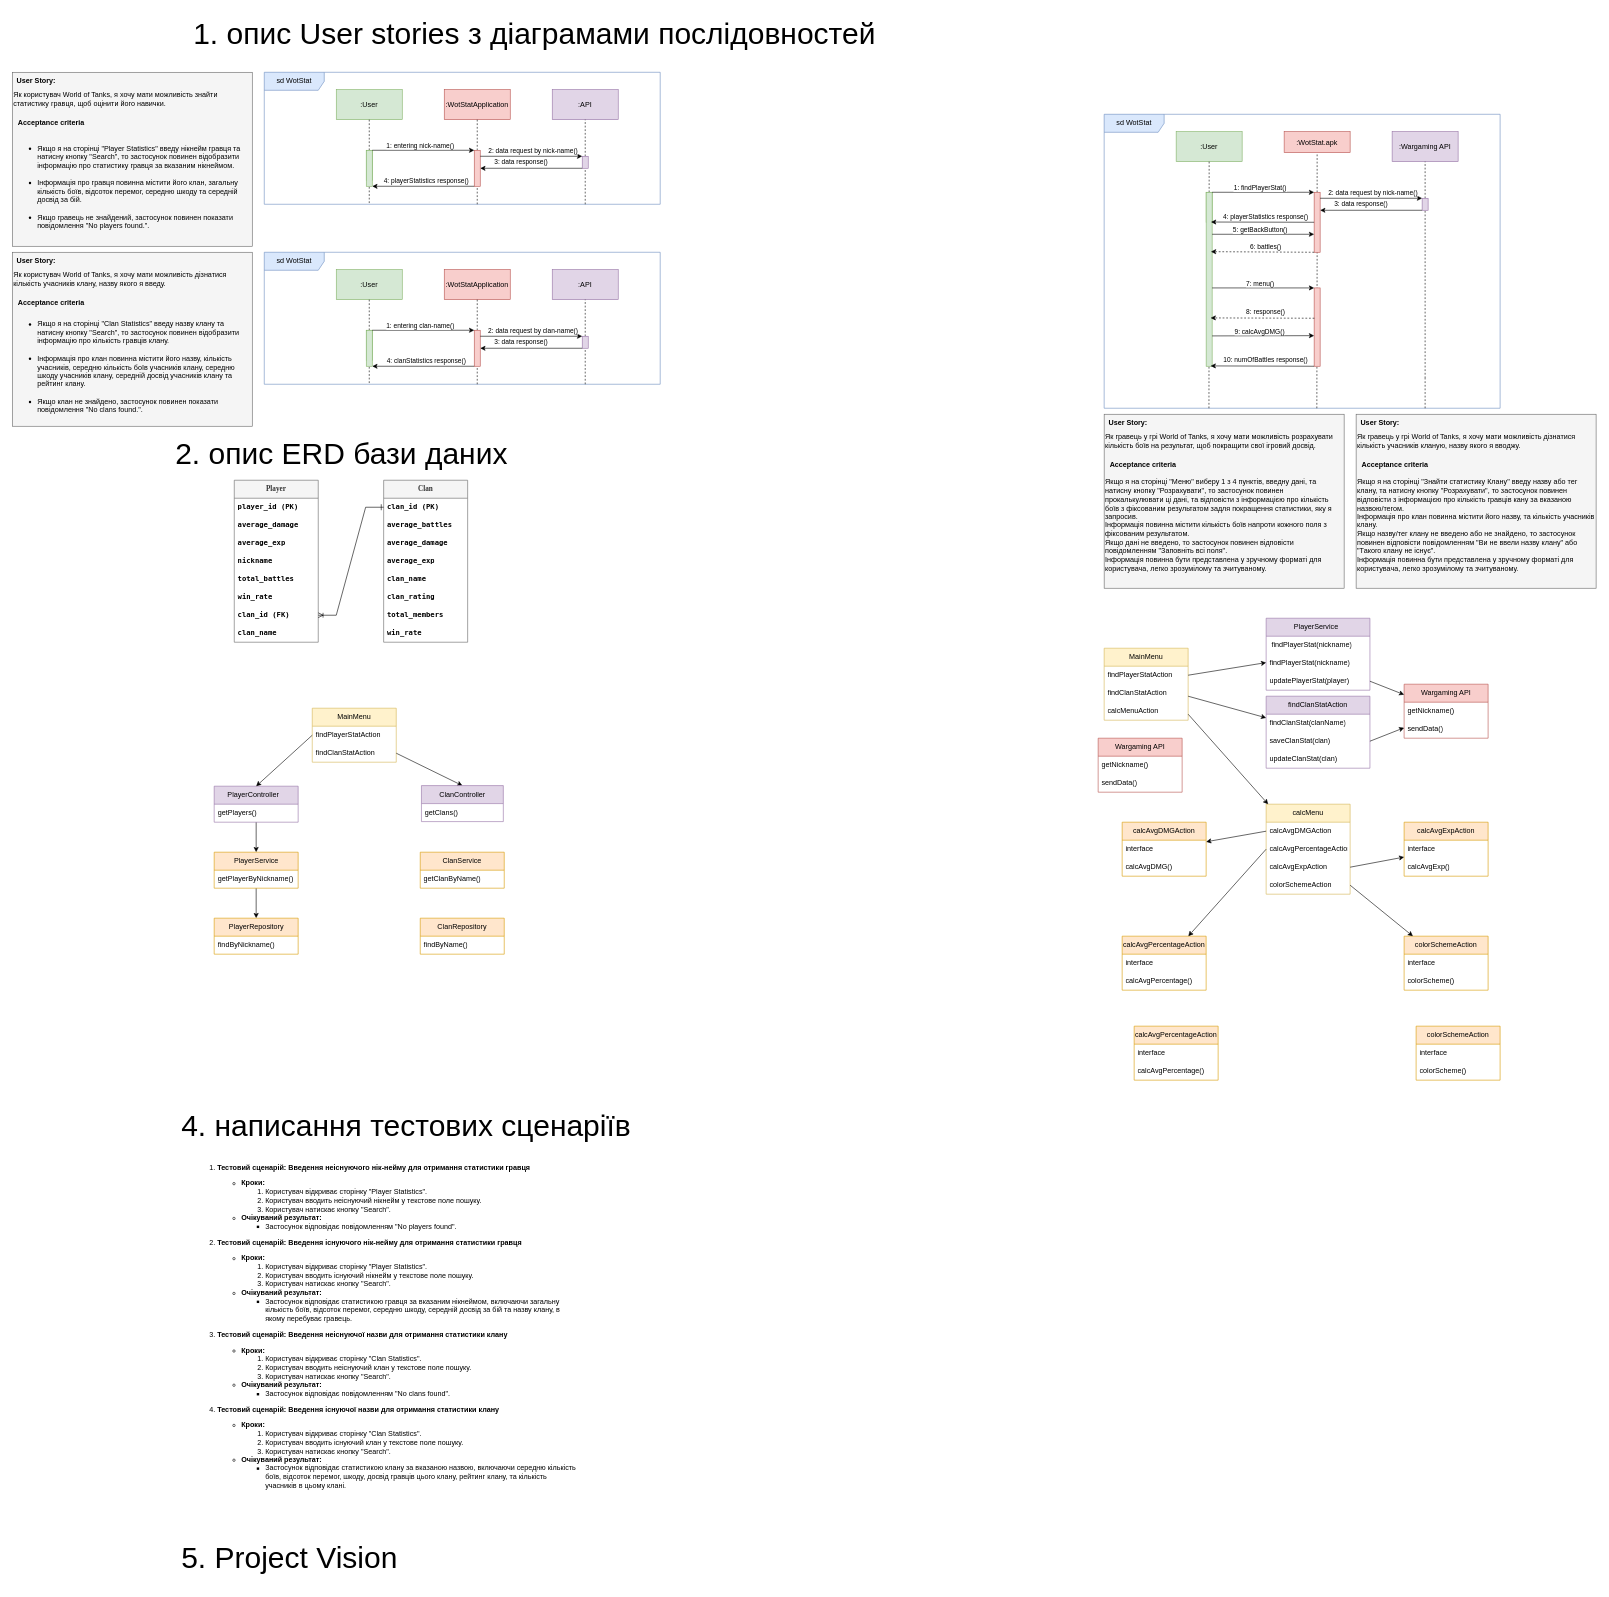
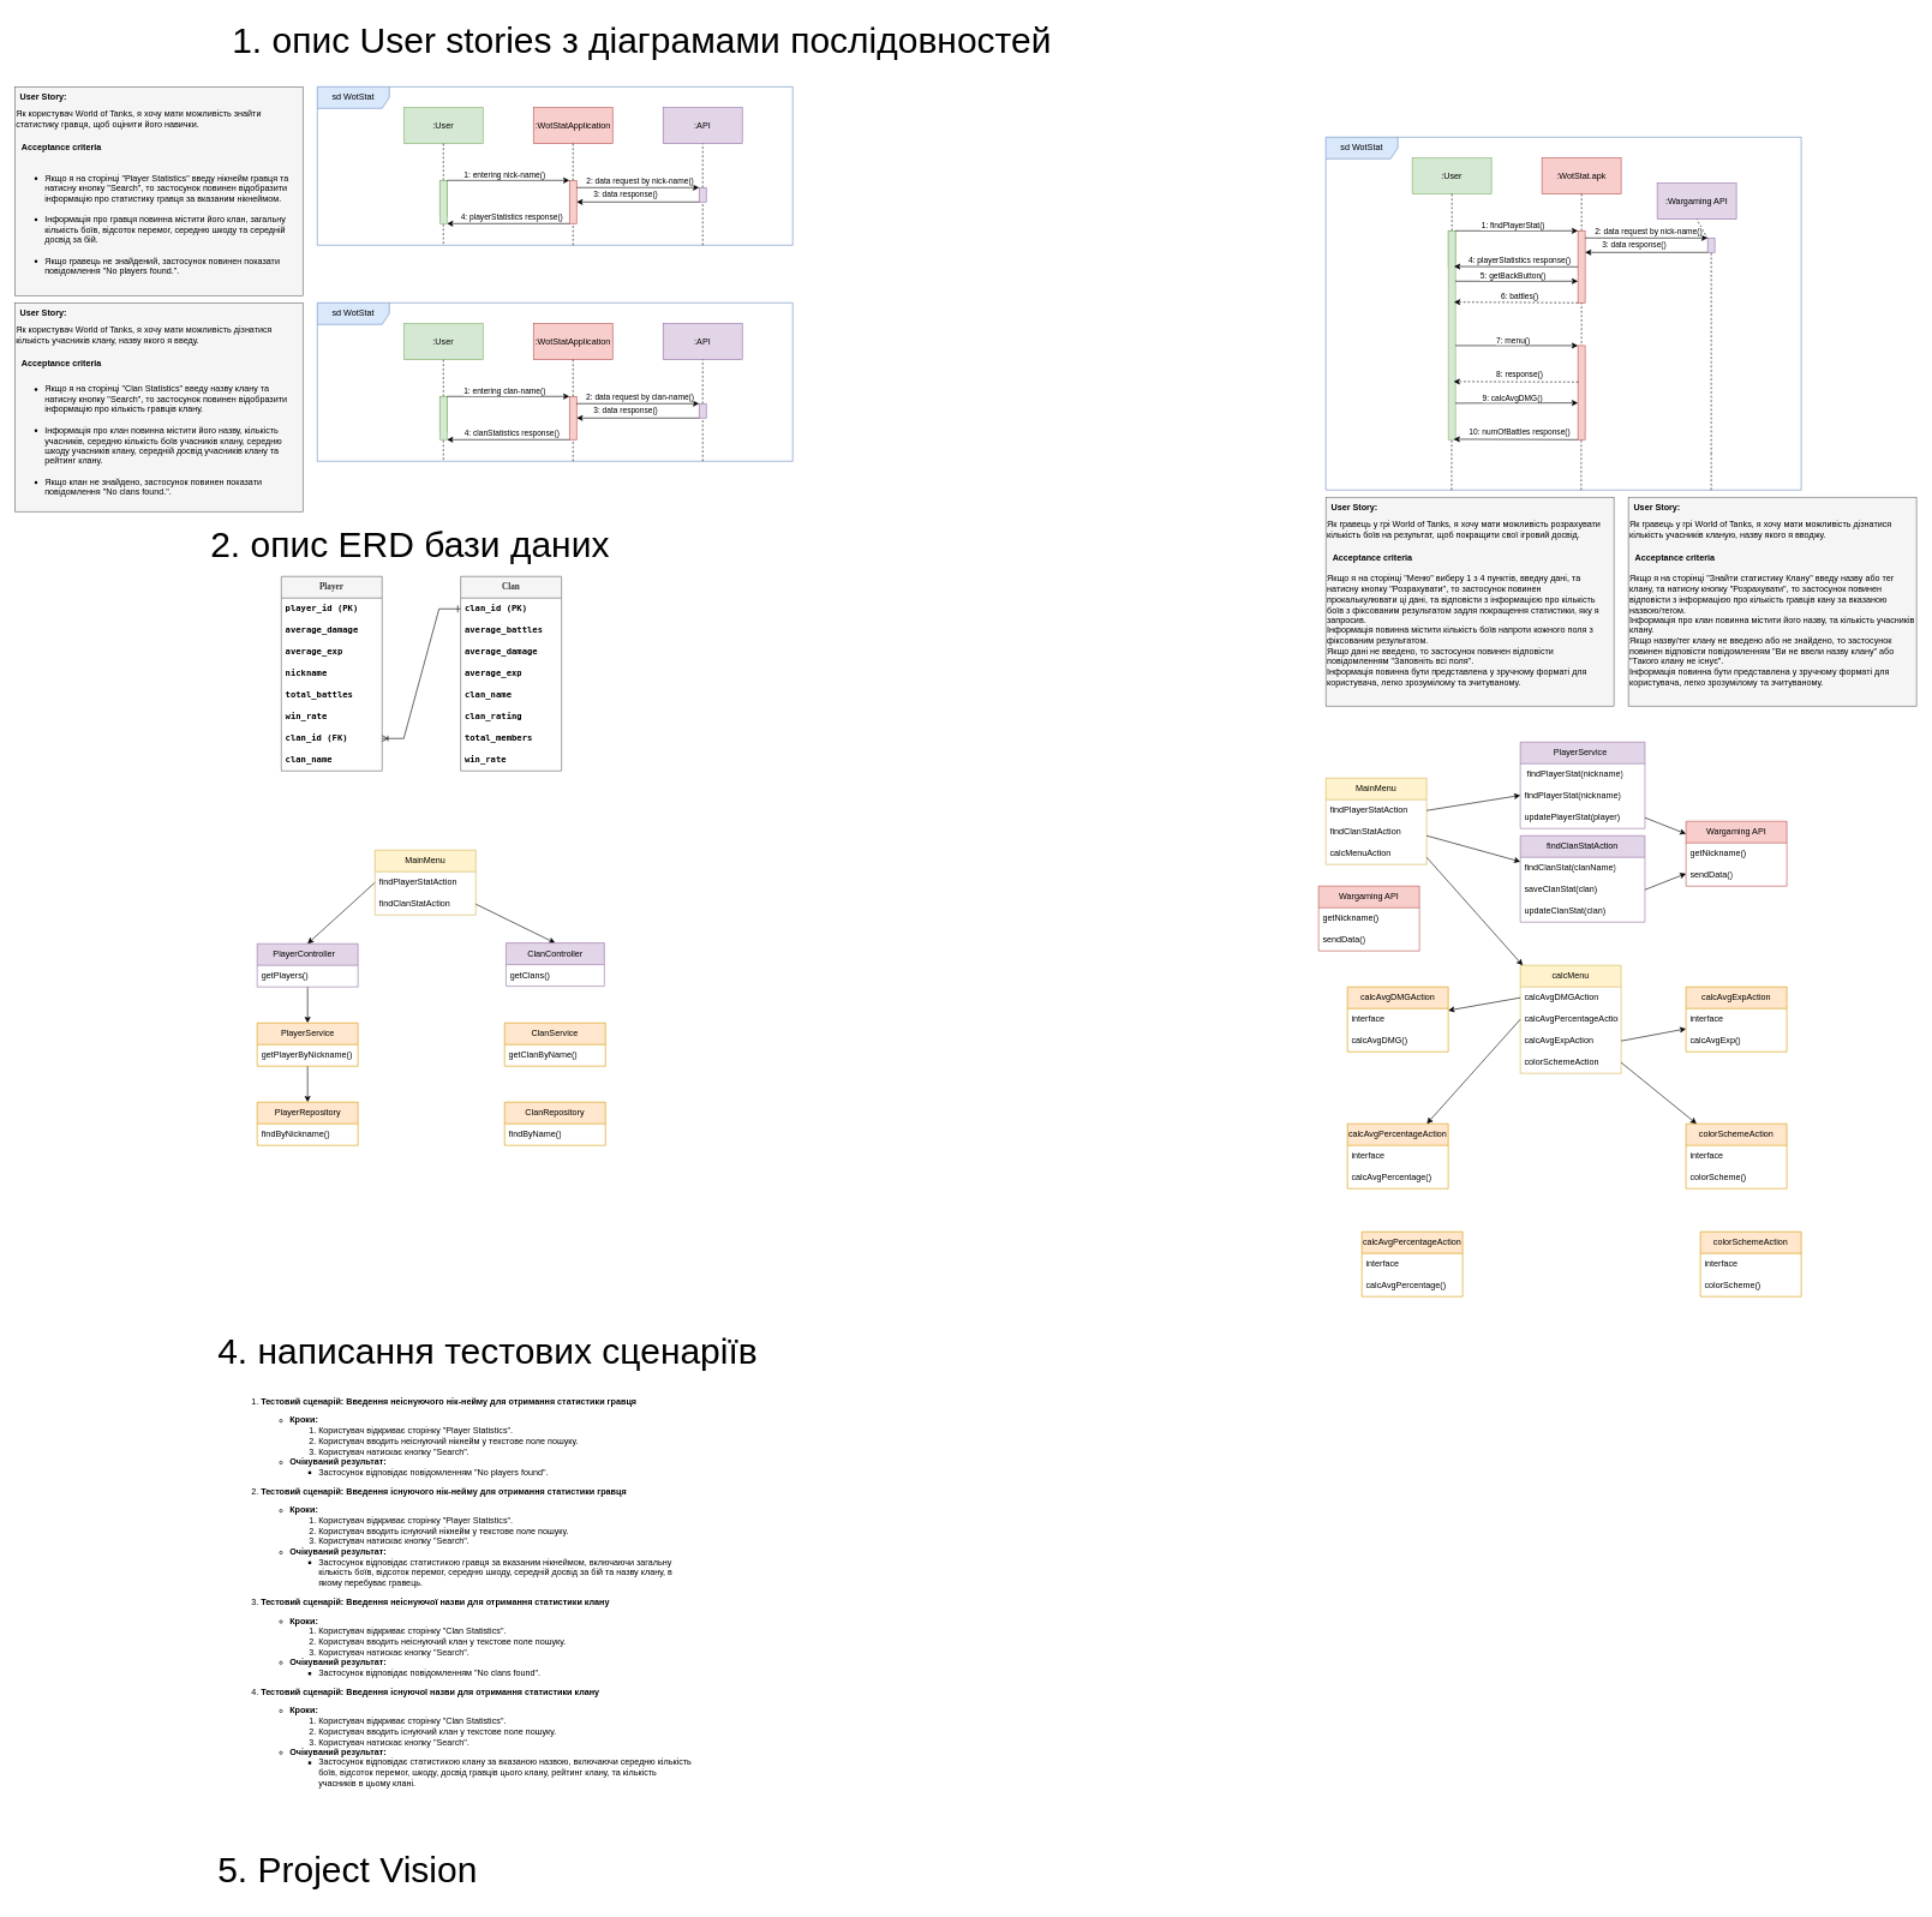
- <mxCell id="19" value=":WotStat.apk" style="rounded=0;whiteSpace=wrap;html=1;fillColor=#f8cecc;strokeColor=#b85450;" parent="1" vertex="1"><mxGeometry x="2140" y="219" width="110" height="35" as="geometry" /></mxCell>
+ <mxCell id="19" value=":WotStat.apk" style="rounded=0;whiteSpace=wrap;html=1;fillColor=#f8cecc;strokeColor=#b85450;" parent="1" vertex="1"><mxGeometry x="2140" y="219" width="110" height="50" as="geometry" /></mxCell>
- <mxCell id="36" value=":Wargaming API" style="rounded=0;whiteSpace=wrap;html=1;fillColor=#e1d5e7;strokeColor=#9673a6;" parent="1" vertex="1"><mxGeometry x="2320" y="219" width="110" height="50" as="geometry" /></mxCell>
+ <mxCell id="36" value=":Wargaming API" style="rounded=0;whiteSpace=wrap;html=1;fillColor=#e1d5e7;strokeColor=#9673a6;" parent="1" vertex="1"><mxGeometry x="2300" y="254" width="110" height="50" as="geometry" /></mxCell>
